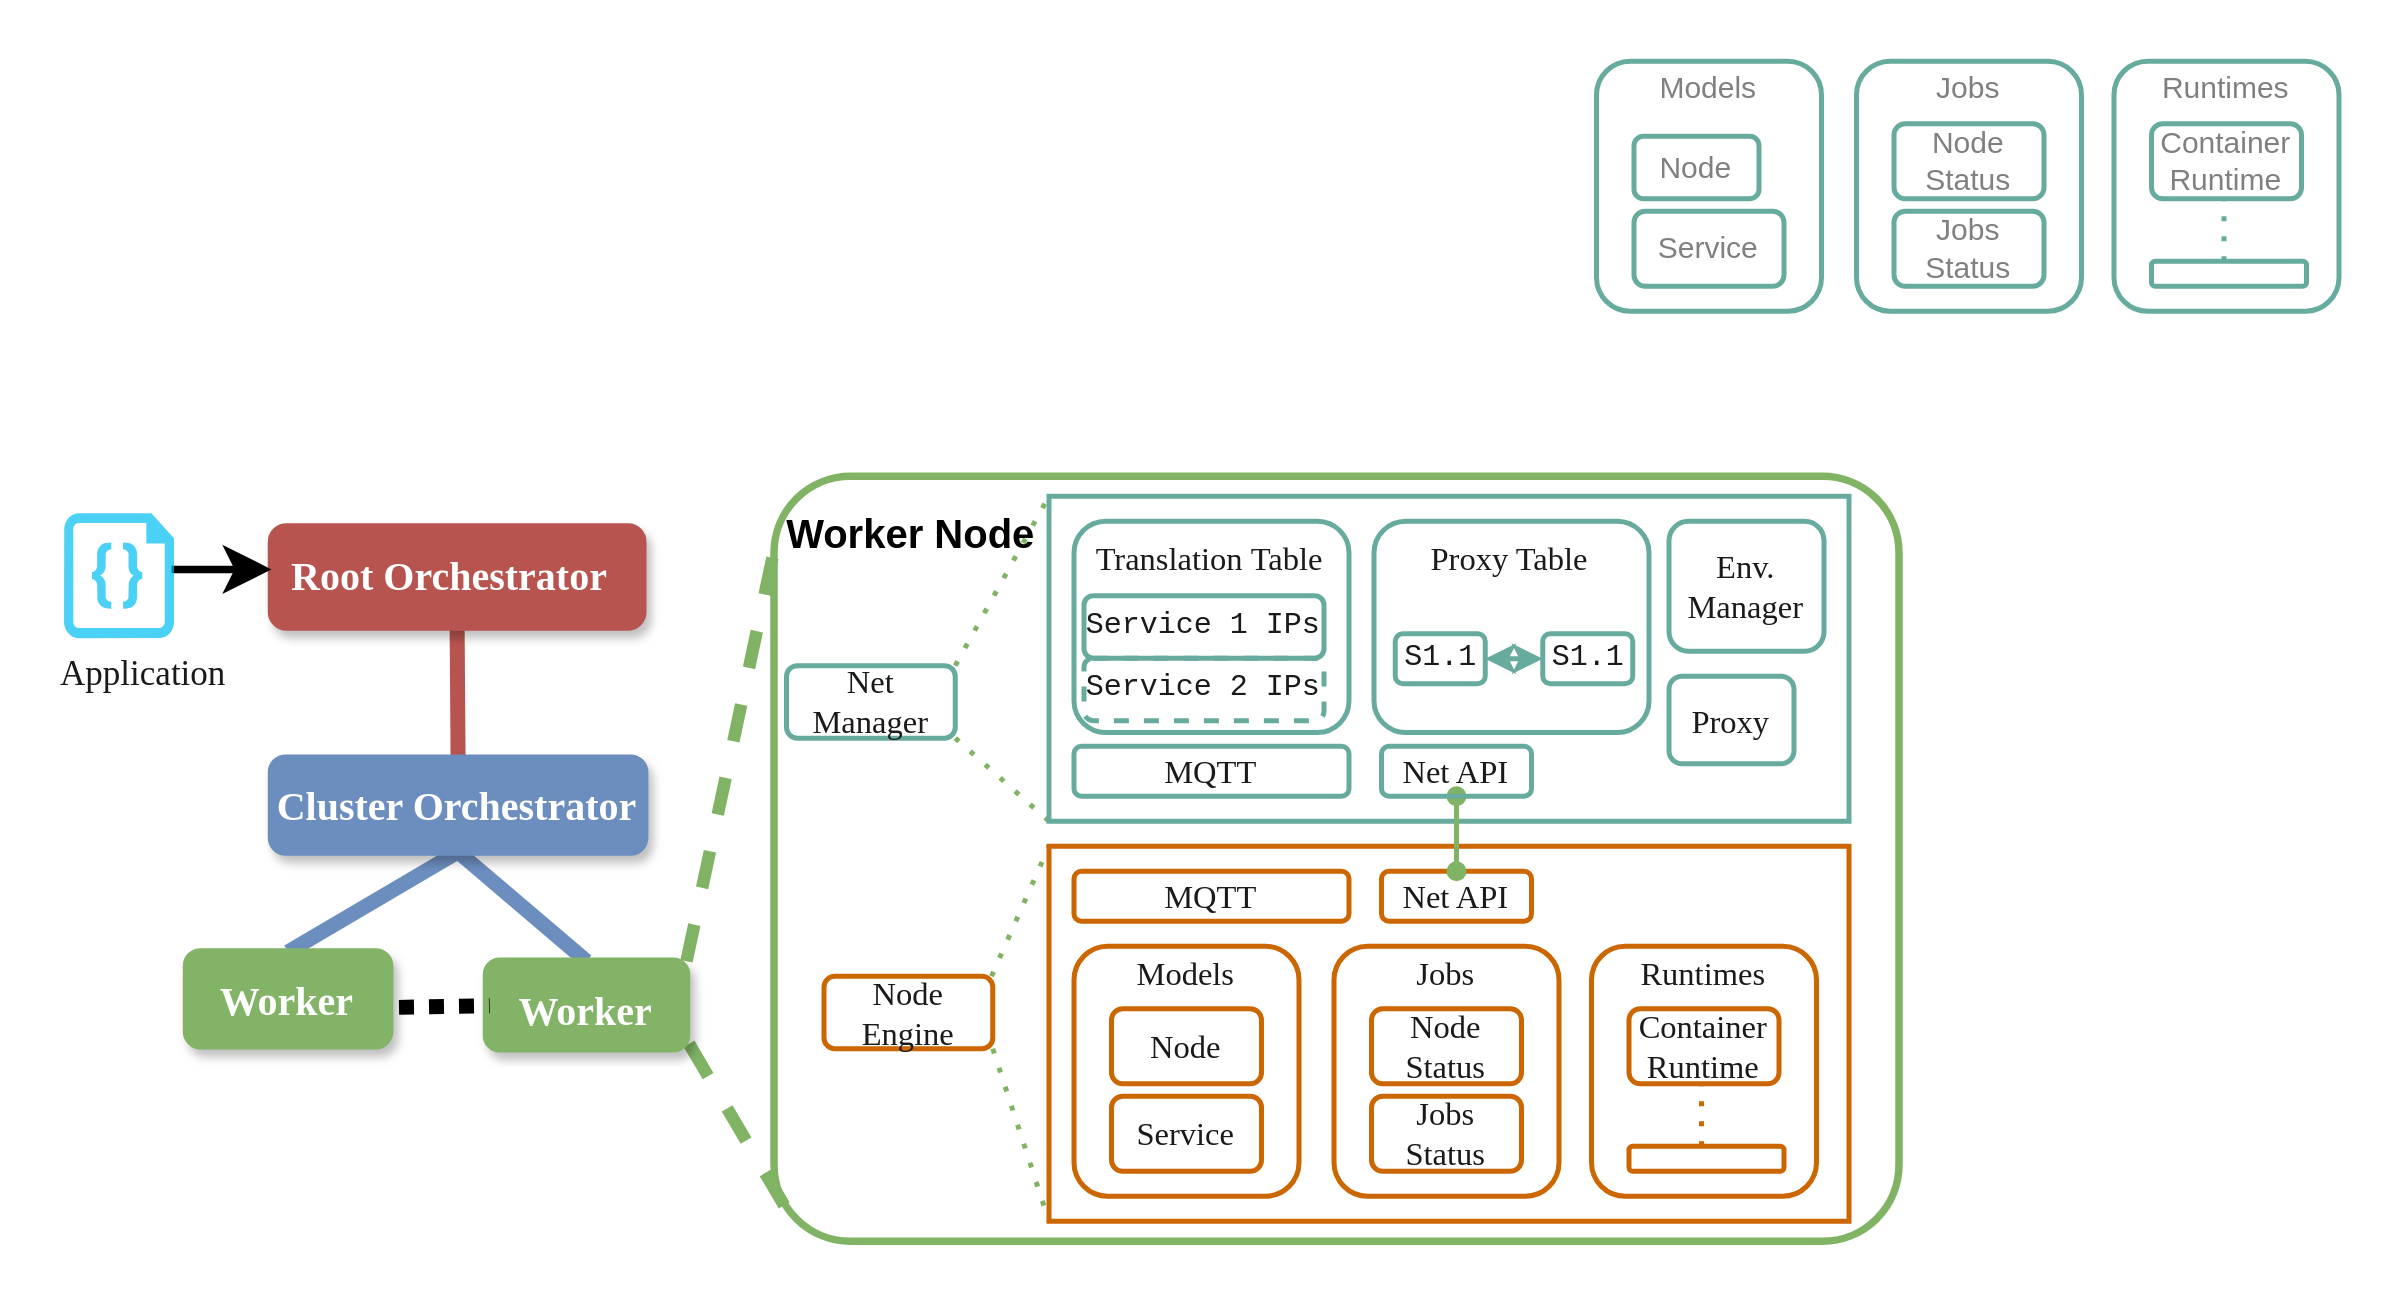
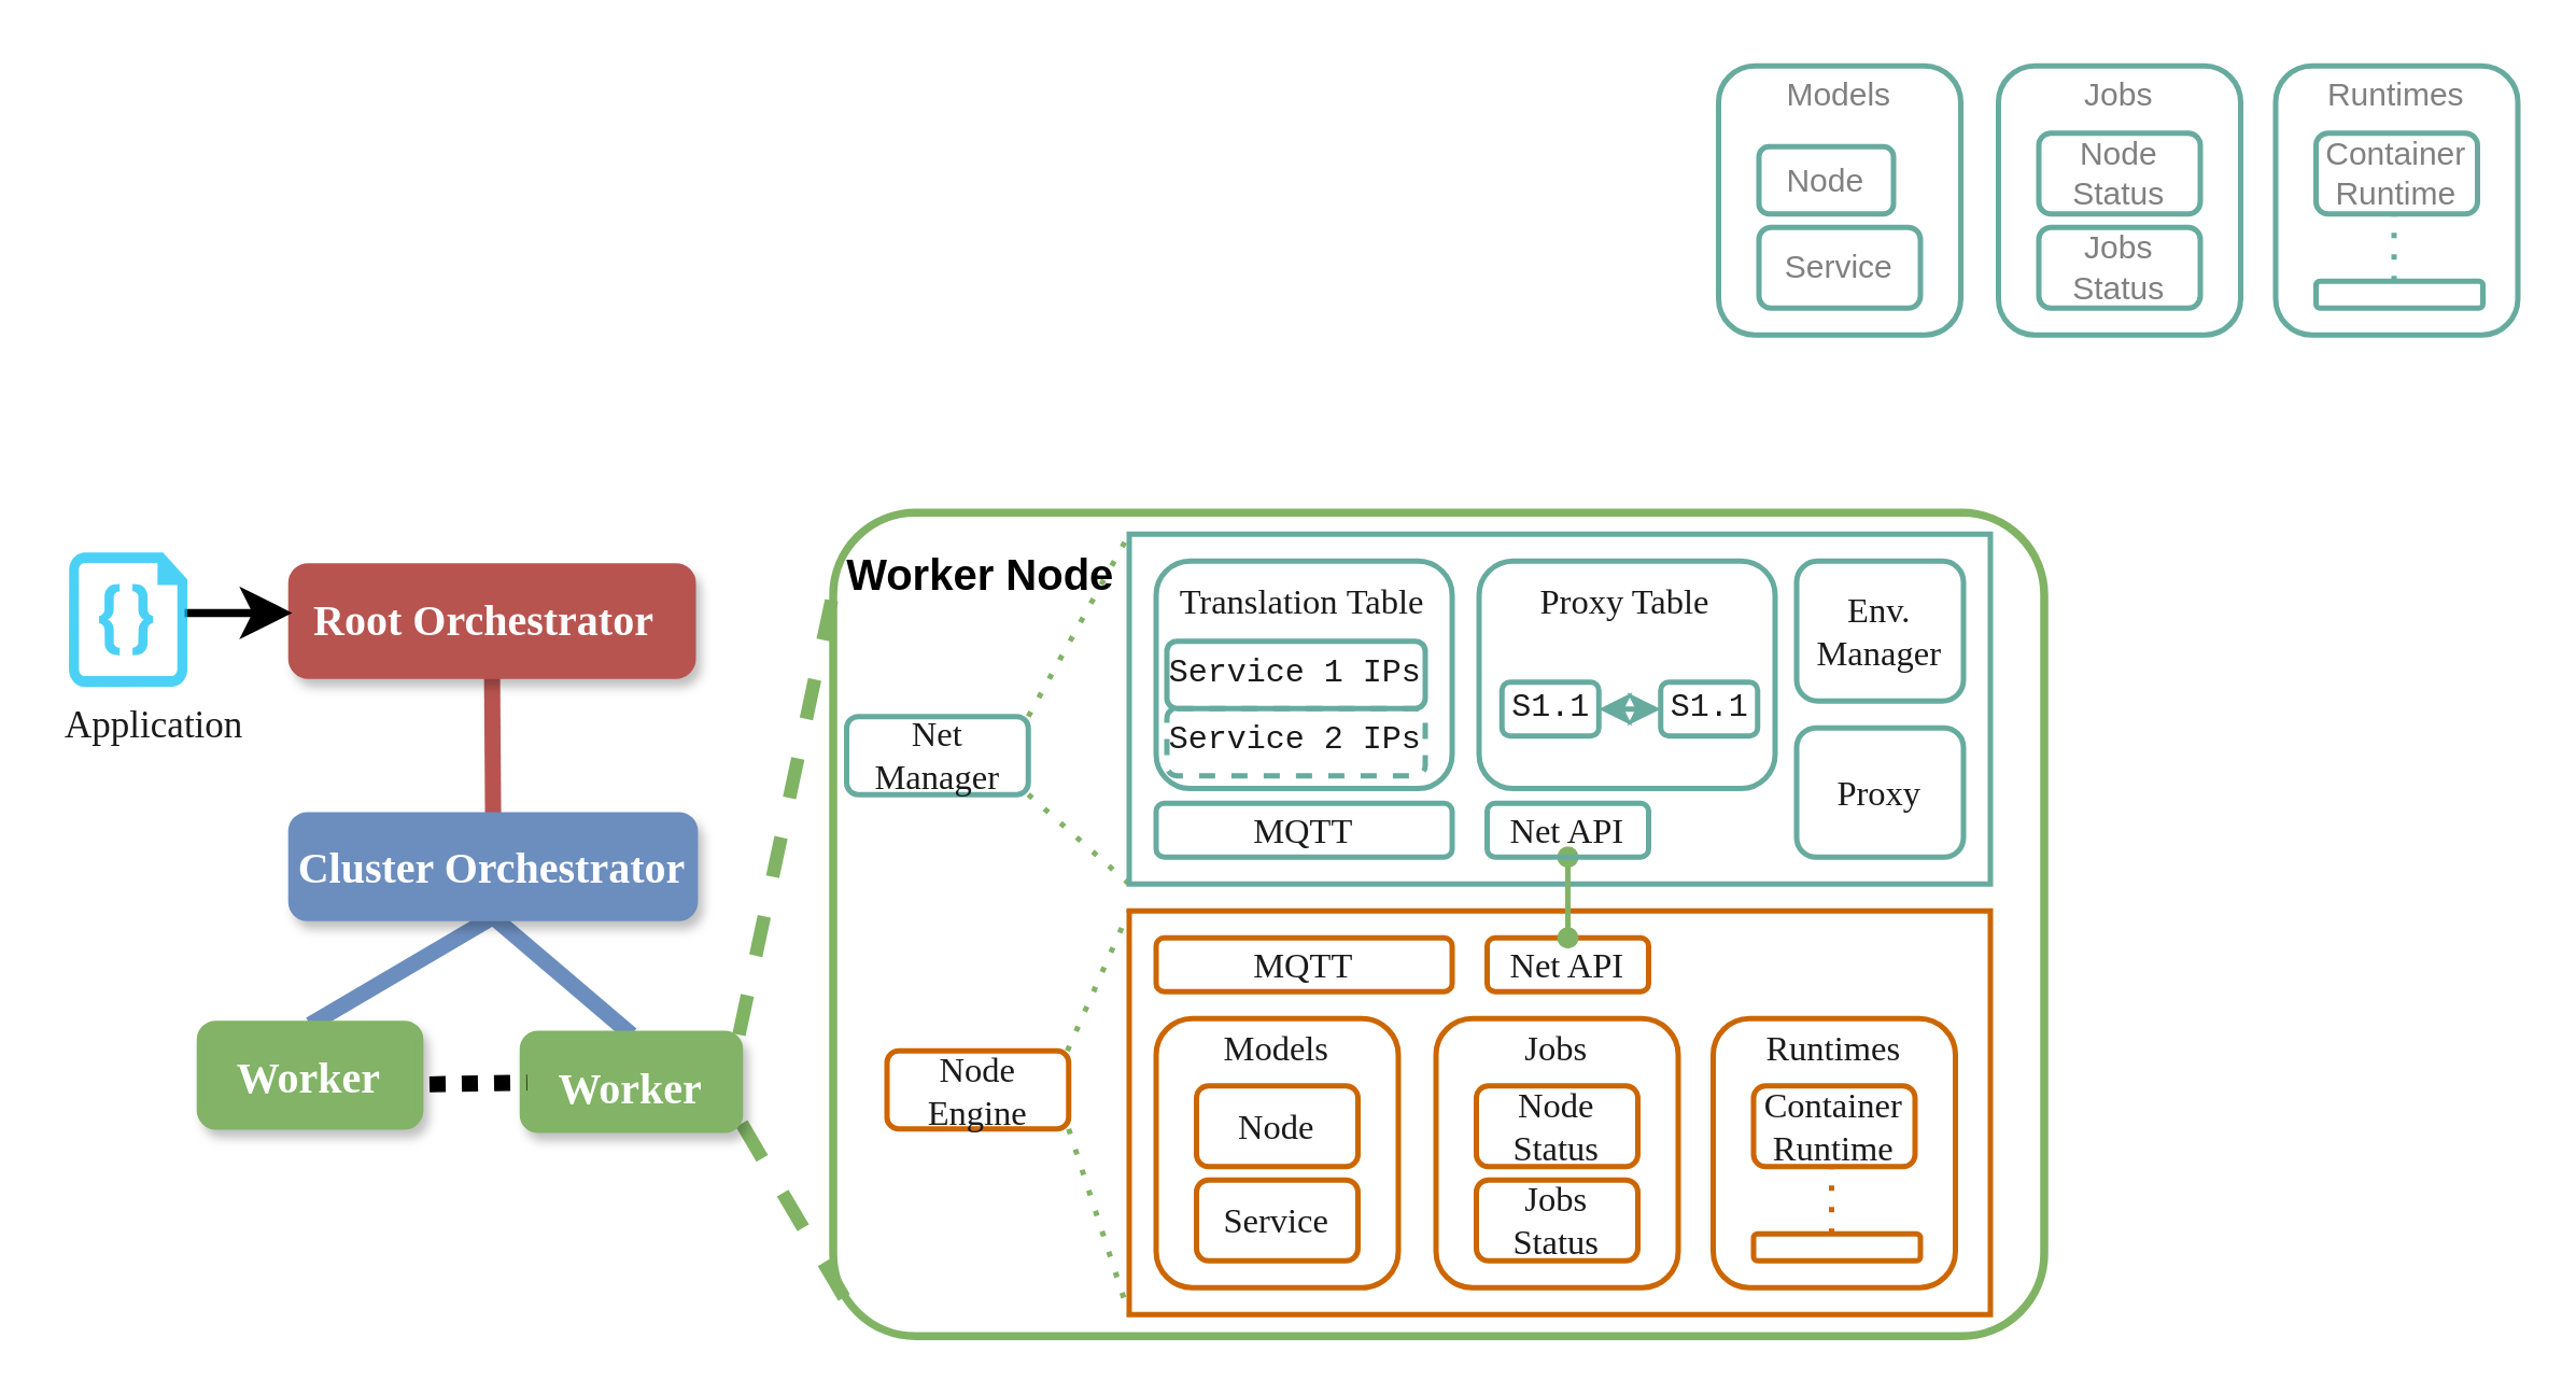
- <mxCell id="71" value="Proxy" style="rounded=1;whiteSpace=wrap;html=1;strokeColor=#67AB9F;fontColor=#1A1A1A;fillColor=none;strokeWidth=2;fontFamily=CMU Sans Serif;fontSize=13;" vertex="1" parent="1"><mxGeometry x="667" y="270" width="50" height="35" as="geometry" /></mxCell>
+ <mxCell id="71" value="Proxy" style="rounded=1;whiteSpace=wrap;html=1;strokeColor=#67AB9F;fontColor=#1A1A1A;fillColor=none;strokeWidth=2;fontFamily=CMU Sans Serif;fontSize=13;" vertex="1" parent="1"><mxGeometry x="667" y="270" width="62" height="48" as="geometry" /></mxCell>
